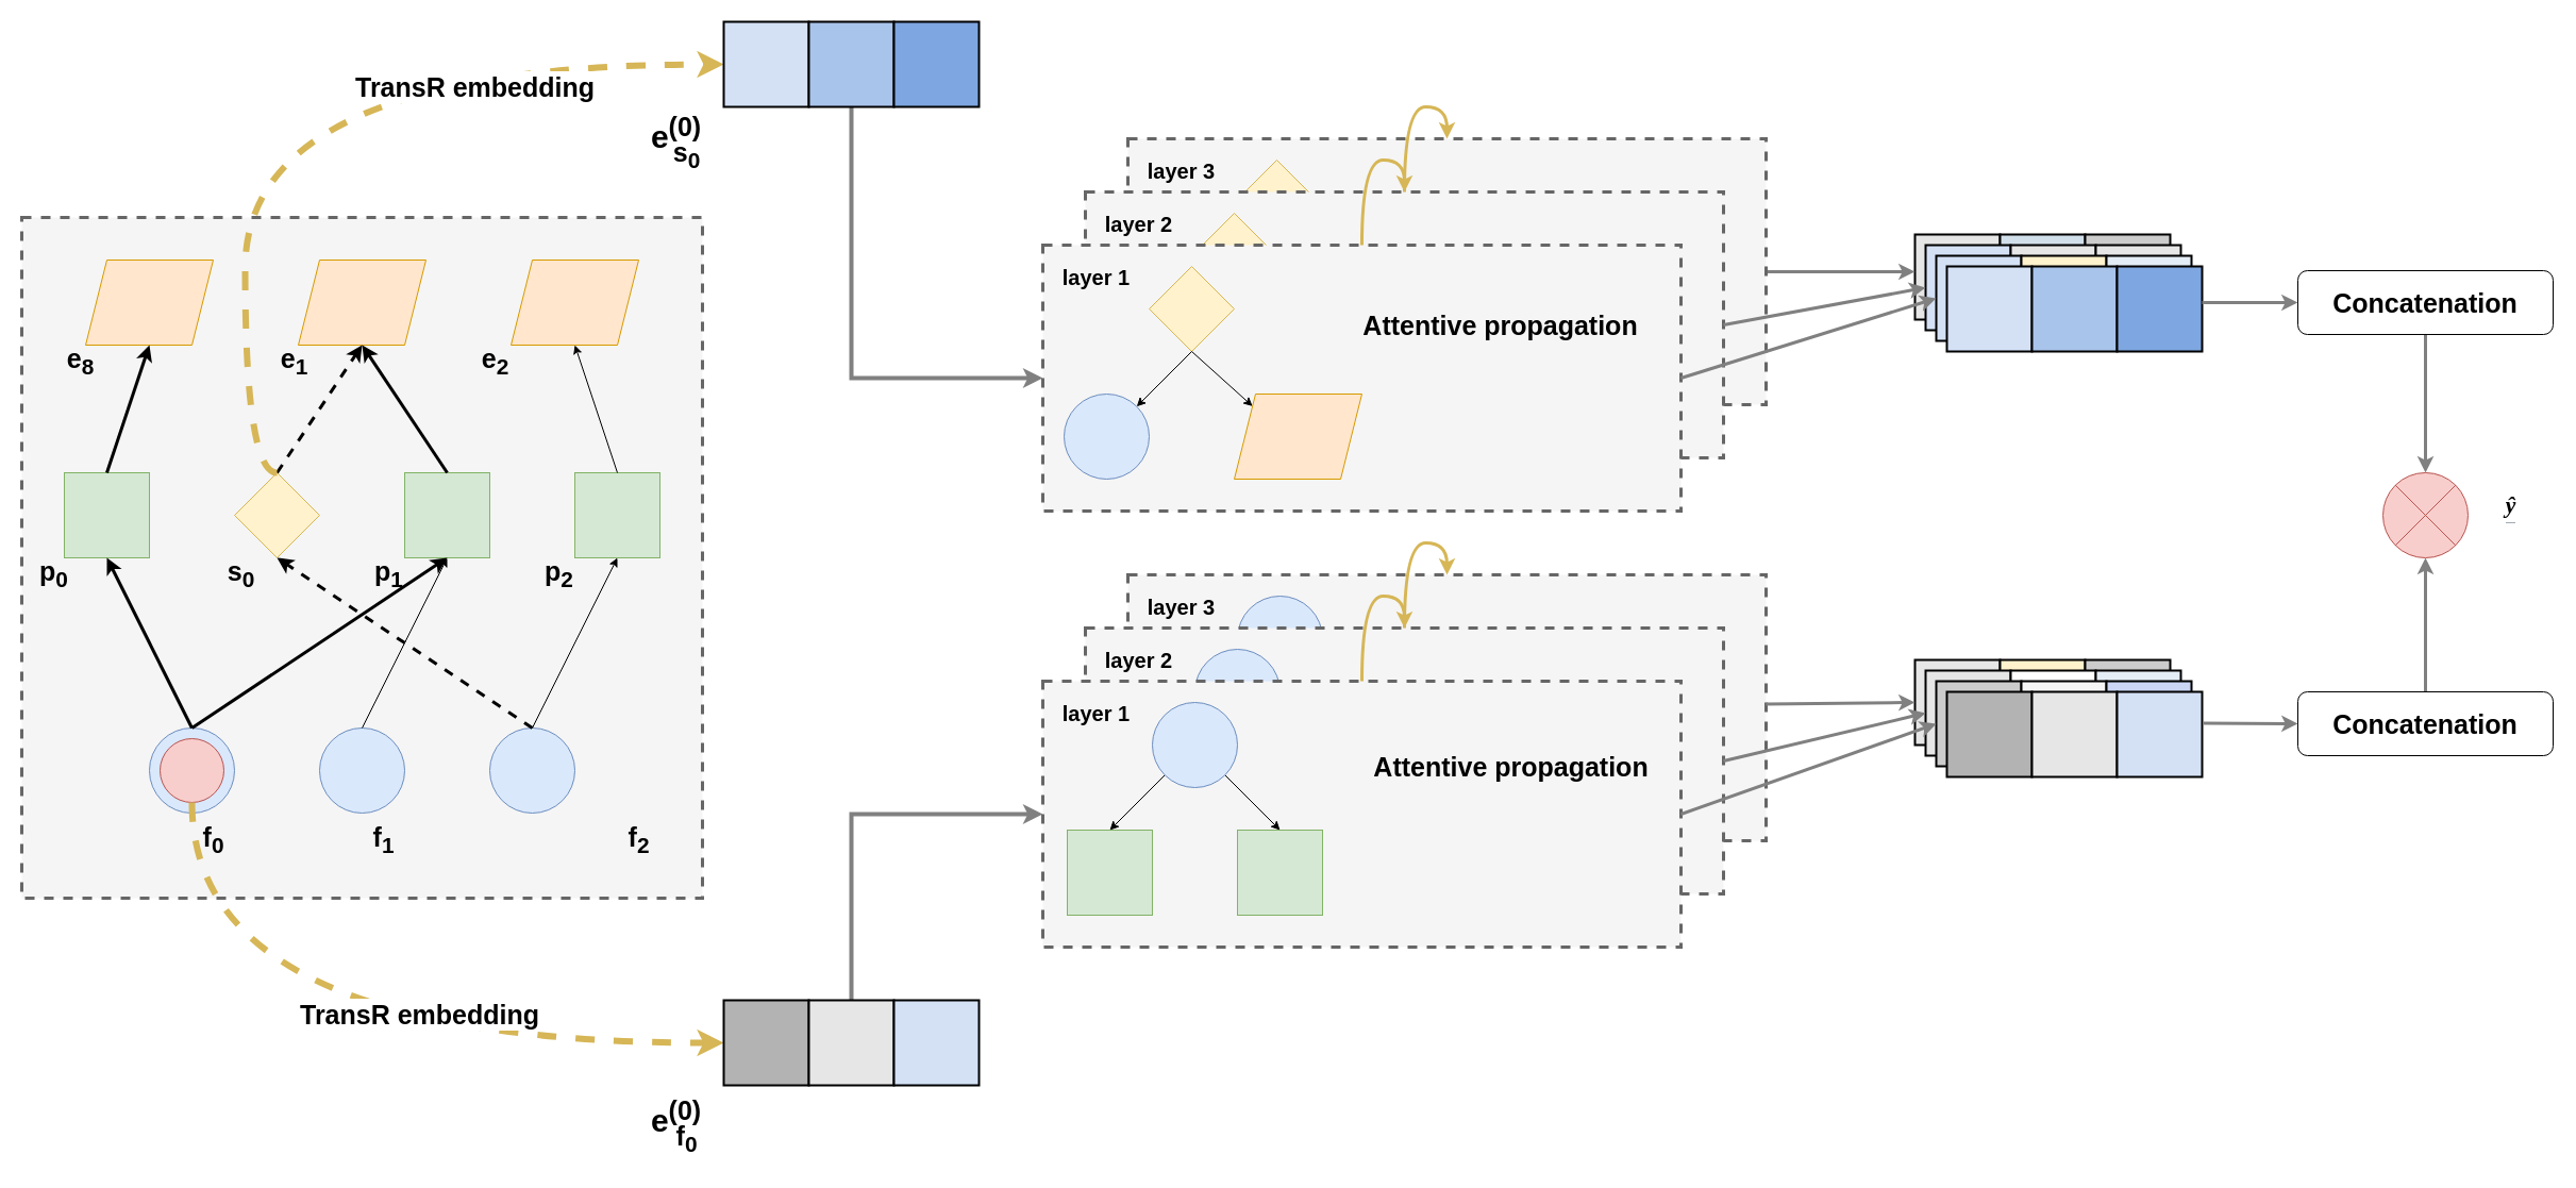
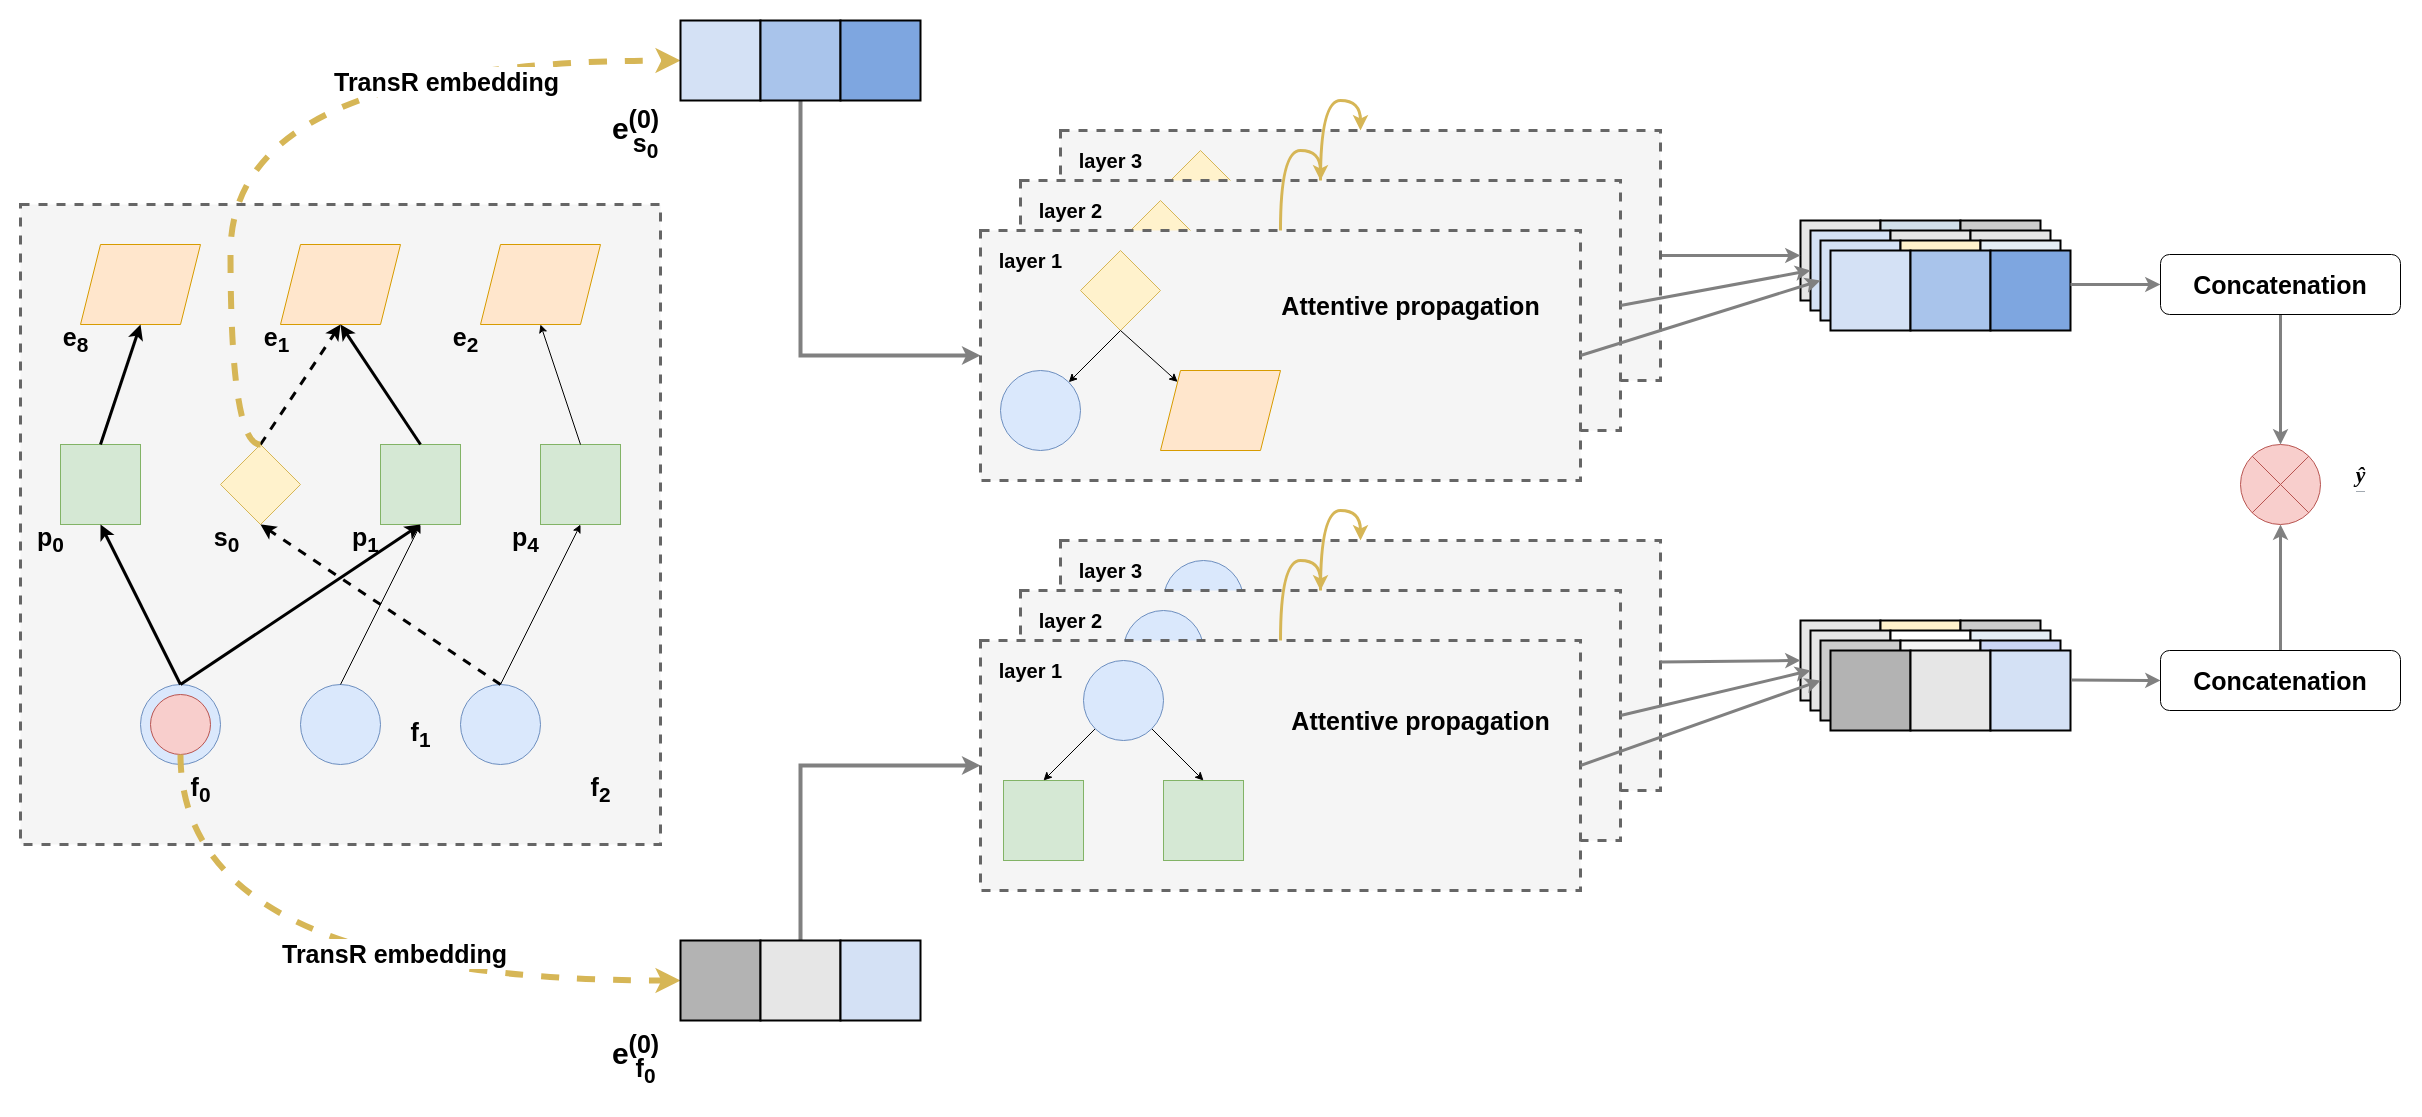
- <mxCell id="57" value="&lt;font style=&quot;font-size: 25px;&quot;&gt;&lt;b&gt;p&lt;sub&gt;2&lt;/sub&gt;&lt;/b&gt;&lt;/font&gt;" style="text;html=1;align=center;verticalAlign=middle;resizable=0;points=[];autosize=1;strokeColor=none;fillColor=none;" vertex="1" parent="31"><mxGeometry x="480" y="310" width="50" height="50" as="geometry" /></mxCell>
+ <mxCell id="57" value="&lt;font style=&quot;font-size: 25px;&quot;&gt;&lt;b&gt;p&lt;sub&gt;4&lt;/sub&gt;&lt;/b&gt;&lt;/font&gt;" style="text;html=1;align=center;verticalAlign=middle;resizable=0;points=[];autosize=1;strokeColor=none;fillColor=none;" vertex="1" parent="31"><mxGeometry x="480" y="310" width="50" height="50" as="geometry" /></mxCell>
- <mxCell id="54" value="&lt;font style=&quot;font-size: 25px;&quot;&gt;&lt;b&gt;f&lt;sub&gt;1&lt;/sub&gt;&lt;/b&gt;&lt;/font&gt;" style="text;html=1;align=center;verticalAlign=middle;resizable=0;points=[];autosize=1;strokeColor=none;fillColor=none;" vertex="1" parent="31"><mxGeometry x="320" y="560" width="40" height="50" as="geometry" /></mxCell>
+ <mxCell id="54" value="&lt;font style=&quot;font-size: 25px;&quot;&gt;&lt;b&gt;f&lt;sub&gt;1&lt;/sub&gt;&lt;/b&gt;&lt;/font&gt;" style="text;html=1;align=center;verticalAlign=middle;resizable=0;points=[];autosize=1;strokeColor=none;fillColor=none;" vertex="1" parent="31"><mxGeometry x="380" y="505" width="40" height="50" as="geometry" /></mxCell>
